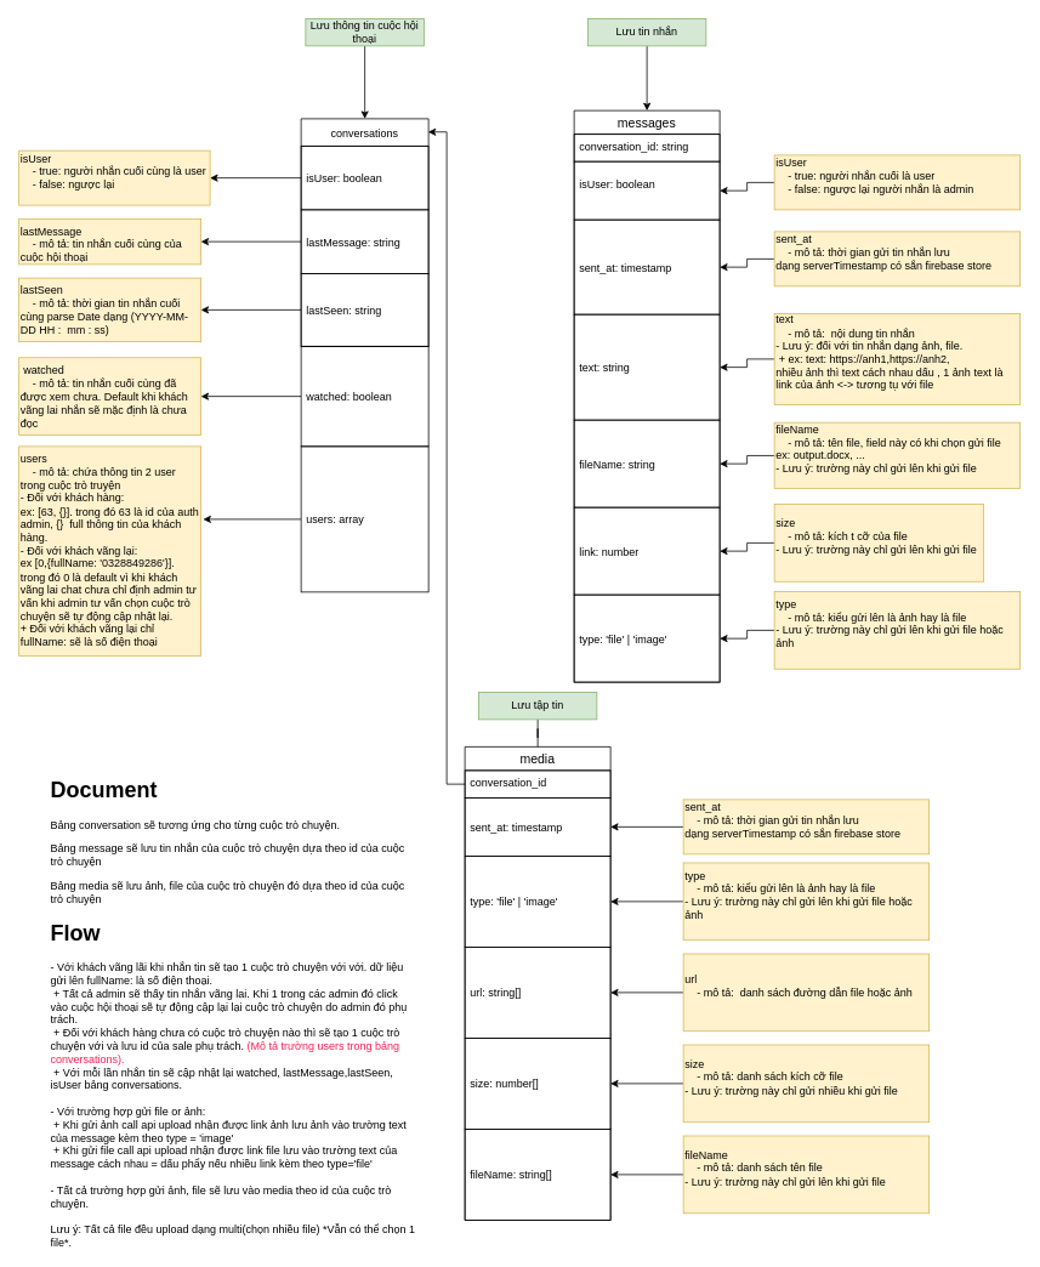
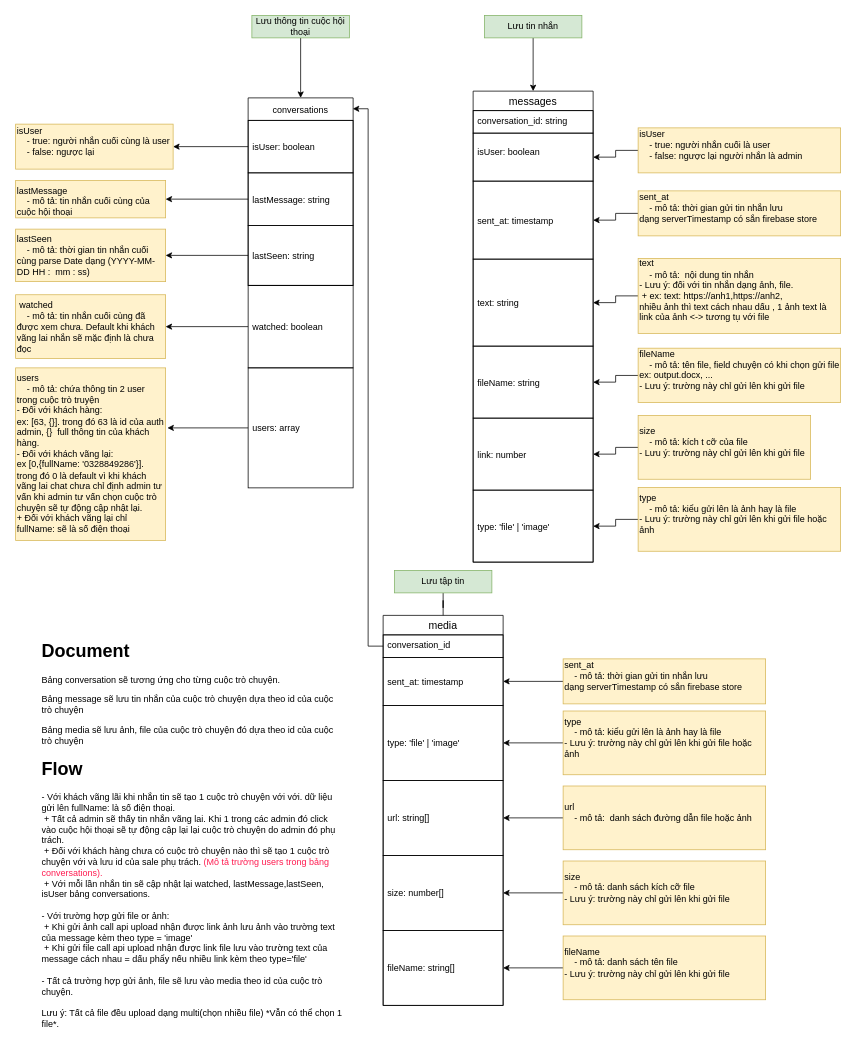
- <mxCell id="33" value="fileName&lt;br&gt;&amp;nbsp; &amp;nbsp; - mô tả: tên file, field này có khi chọn gửi file&lt;br&gt;ex: output.docx, ...&lt;br&gt;- Lưu ý: trường này chỉ gửi lên khi gửi file&lt;br&gt;&amp;nbsp;" style="text;html=1;strokeColor=#d6b656;fillColor=#fff2cc;align=left;verticalAlign=middle;whiteSpace=wrap;rounded=0;" vertex="1" parent="1"><mxGeometry x="850" y="463.75" width="270" height="72.5" as="geometry" /></mxCell>
+ <mxCell id="33" value="fileName&lt;br&gt;&amp;nbsp; &amp;nbsp; - mô tả: tên file, field chuyện có khi chọn gửi file&lt;br&gt;ex: output.docx, ...&lt;br&gt;- Lưu ý: trường này chỉ gửi lên khi gửi file&lt;br&gt;&amp;nbsp;" style="text;html=1;strokeColor=#d6b656;fillColor=#fff2cc;align=left;verticalAlign=middle;whiteSpace=wrap;rounded=0;" vertex="1" parent="1"><mxGeometry x="850" y="463.75" width="270" height="72.5" as="geometry" /></mxCell>
- <mxCell id="58" value="size&lt;br&gt;&amp;nbsp; &amp;nbsp; - mô tả: danh sách kích cỡ file&lt;br&gt;- Lưu ý: trường này chỉ gửi nhiều khi gửi file&lt;br&gt;&amp;nbsp;" style="text;html=1;strokeColor=#d6b656;fillColor=#fff2cc;align=left;verticalAlign=middle;whiteSpace=wrap;rounded=0;" vertex="1" parent="1"><mxGeometry x="750" y="1147.5" width="270" height="85" as="geometry" /></mxCell>
+ <mxCell id="58" value="size&lt;br&gt;&amp;nbsp; &amp;nbsp; - mô tả: danh sách kích cỡ file&lt;br&gt;- Lưu ý: trường này chỉ gửi lên khi gửi file&lt;br&gt;&amp;nbsp;" style="text;html=1;strokeColor=#d6b656;fillColor=#fff2cc;align=left;verticalAlign=middle;whiteSpace=wrap;rounded=0;" vertex="1" parent="1"><mxGeometry x="750" y="1147.5" width="270" height="85" as="geometry" /></mxCell>
